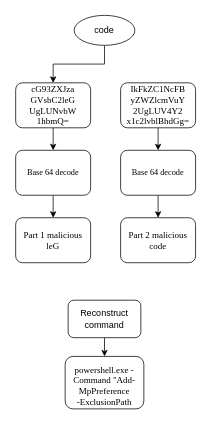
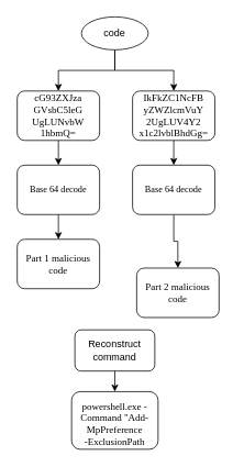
+ <mxCell id="14" style="edgeStyle=orthogonalEdgeStyle;rounded=0;orthogonalLoop=1;jettySize=auto;html=1;exitX=0.5;exitY=1;exitDx=0;exitDy=0;entryX=0.5;entryY=0;entryDx=0;entryDy=0;" parent="1" source="15" target="6" edge="1"><mxGeometry relative="1" as="geometry" /></mxCell>
- <mxCell id="4" value="&lt;font style=&quot;font-size: 12px;&quot;&gt;cG93ZXJza&lt;br&gt;GVsbC2leG&lt;br&gt;UgLUNvbW&lt;br&gt;1hbmQ=&lt;/font&gt;" style="rounded=1;whiteSpace=wrap;html=1;shadow=0;labelBackgroundColor=none;strokeWidth=1;fontFamily=Verdana;fontSize=8;align=center;" parent="1" vertex="1"><mxGeometry x="20" y="110" width="100" height="60" as="geometry" /></mxCell>
+ <mxCell id="4" value="&lt;font style=&quot;font-size: 12px;&quot;&gt;cG93ZXJza&lt;br&gt;GVsbC5leG&lt;br&gt;UgLUNvbW&lt;br&gt;1hbmQ=&lt;/font&gt;" style="rounded=1;whiteSpace=wrap;html=1;shadow=0;labelBackgroundColor=none;strokeWidth=1;fontFamily=Verdana;fontSize=8;align=center;" parent="1" vertex="1"><mxGeometry x="20" y="110" width="100" height="60" as="geometry" /></mxCell>
- <mxCell id="16" value="&lt;font style=&quot;font-size: 12px;&quot;&gt;Part 1 malicious leG&lt;/font&gt;" style="rounded=1;whiteSpace=wrap;html=1;shadow=0;labelBackgroundColor=none;strokeWidth=1;fontFamily=Verdana;fontSize=8;align=center;" parent="1" vertex="1"><mxGeometry x="20" y="290" width="100" height="60" as="geometry" /></mxCell>
+ <mxCell id="16" value="&lt;font style=&quot;font-size: 12px;&quot;&gt;Part 1 malicious code&lt;/font&gt;" style="rounded=1;whiteSpace=wrap;html=1;shadow=0;labelBackgroundColor=none;strokeWidth=1;fontFamily=Verdana;fontSize=8;align=center;" parent="1" vertex="1"><mxGeometry x="20" y="290" width="100" height="60" as="geometry" /></mxCell>
- <mxCell id="17" value="&lt;font style=&quot;font-size: 12px;&quot;&gt;Part 2 malicious code&lt;/font&gt;" style="rounded=1;whiteSpace=wrap;html=1;shadow=0;labelBackgroundColor=none;strokeWidth=1;fontFamily=Verdana;fontSize=8;align=center;" parent="1" vertex="1"><mxGeometry x="160" y="290" width="100" height="60" as="geometry" /></mxCell>
+ <mxCell id="17" value="&lt;font style=&quot;font-size: 12px;&quot;&gt;Part 2 malicious code&lt;/font&gt;" style="rounded=1;whiteSpace=wrap;html=1;shadow=0;labelBackgroundColor=none;strokeWidth=1;fontFamily=Verdana;fontSize=8;align=center;" parent="1" vertex="1"><mxGeometry x="165" y="325" width="100" height="60" as="geometry" /></mxCell>
